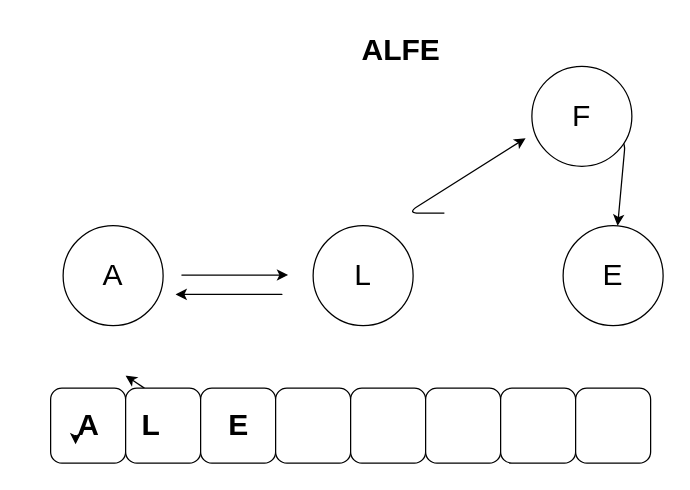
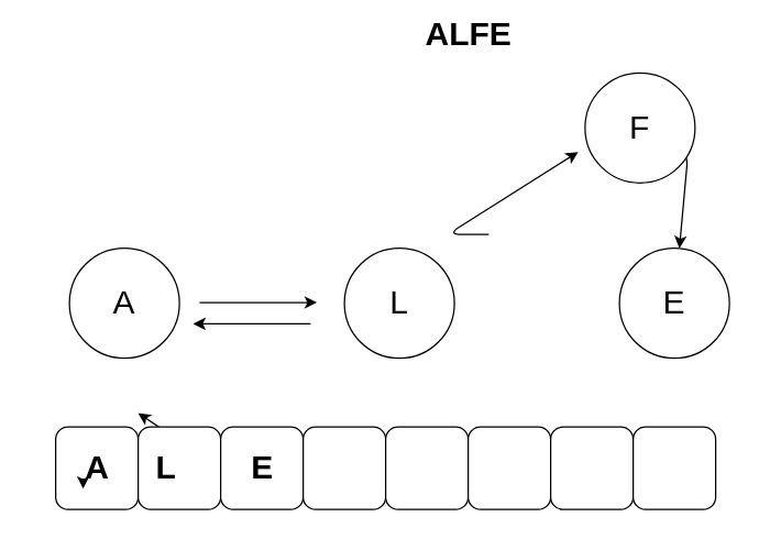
- <mxCell id="22" value="ALFE" style="text;strokeColor=none;fillColor=none;html=1;fontSize=24;fontStyle=1;verticalAlign=middle;align=center;strokeWidth=9;" vertex="1" parent="1"><mxGeometry x="270" y="20" width="100" height="40" as="geometry" /></mxCell>
+ <mxCell id="22" value="ALFE" style="text;strokeColor=none;fillColor=none;html=1;fontSize=24;fontStyle=1;verticalAlign=middle;align=center;strokeWidth=9;" vertex="1" parent="1"><mxGeometry x="290" y="5" width="100" height="40" as="geometry" /></mxCell>
